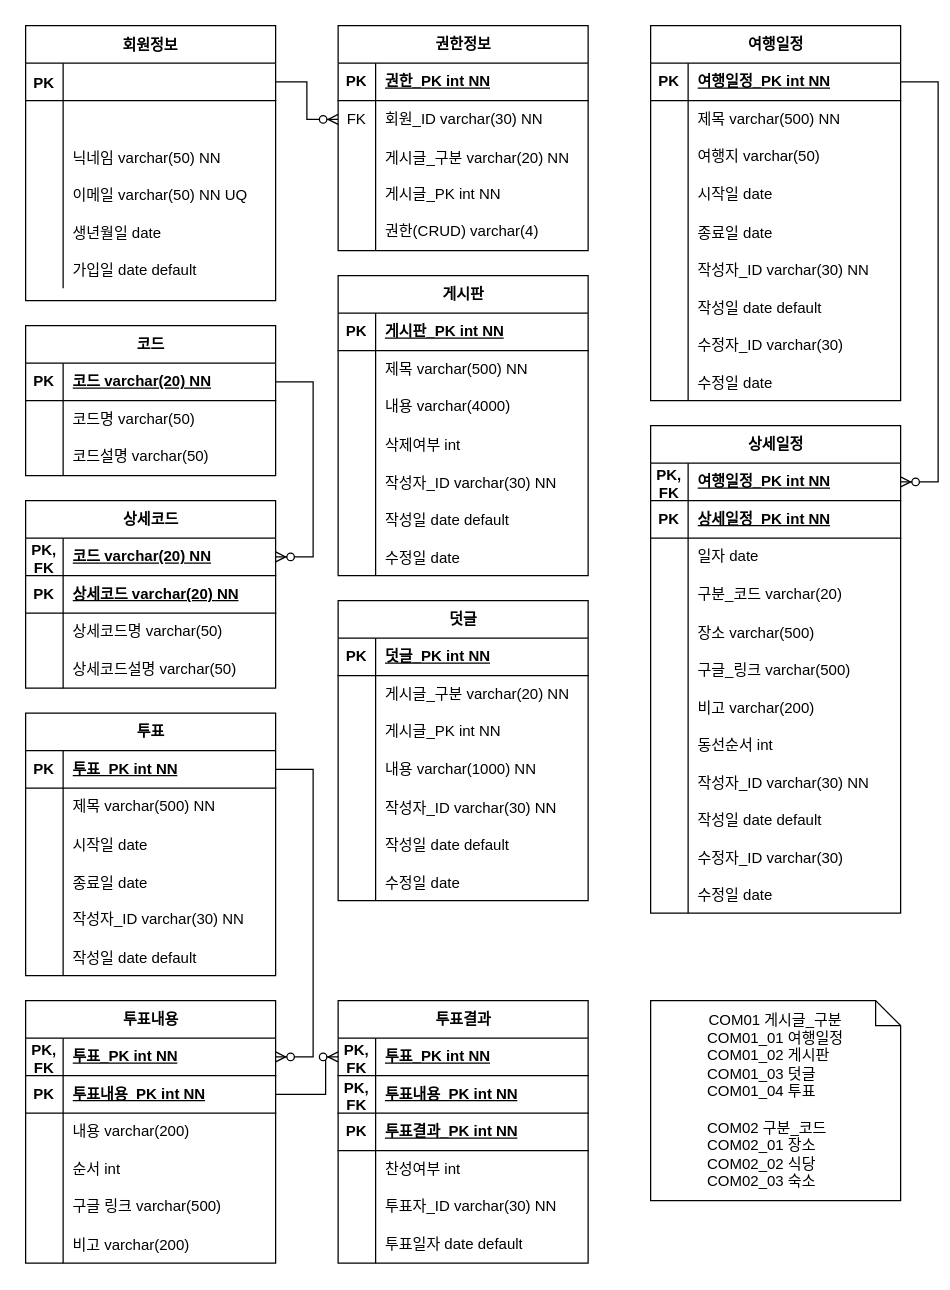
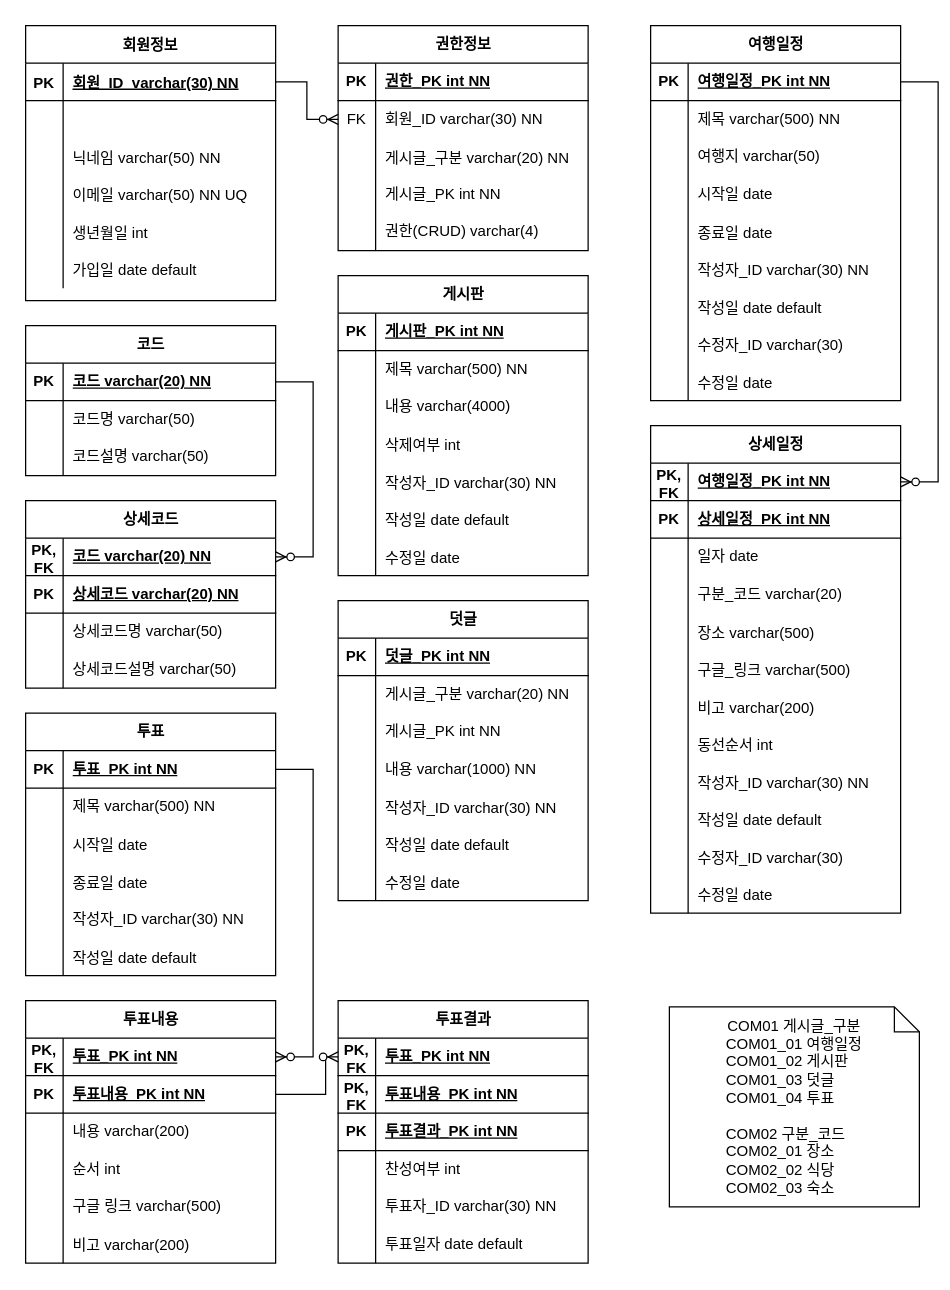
+ <mxCell id="5" value="회원_ID_varchar(30) NN" style="shape=partialRectangle;overflow=hidden;connectable=0;fillColor=none;top=0;left=0;bottom=0;right=0;align=left;spacingLeft=6;fontStyle=5;" parent="3" vertex="1"><mxGeometry x="30" width="170" height="30" as="geometry"><mxRectangle width="170" height="30" as="alternateBounds" /></mxGeometry></mxCell>
- <mxCell id="16" value="생년월일 date" style="shape=partialRectangle;connectable=0;fillColor=none;top=0;left=0;bottom=0;right=0;align=left;spacingLeft=6;overflow=hidden;" parent="14" vertex="1"><mxGeometry x="30" width="170" height="30" as="geometry"><mxRectangle width="170" height="30" as="alternateBounds" /></mxGeometry></mxCell>
+ <mxCell id="16" value="생년월일 int" style="shape=partialRectangle;connectable=0;fillColor=none;top=0;left=0;bottom=0;right=0;align=left;spacingLeft=6;overflow=hidden;" parent="14" vertex="1"><mxGeometry x="30" width="170" height="30" as="geometry"><mxRectangle width="170" height="30" as="alternateBounds" /></mxGeometry></mxCell>
- <mxCell id="127" value="&lt;span style=&quot;background-color: initial; text-align: left;&quot;&gt;COM01 게시글_구분&lt;/span&gt;&lt;br&gt;&lt;div style=&quot;text-align: left;&quot;&gt;&lt;span style=&quot;background-color: initial;&quot;&gt;COM01_01 여행일정&lt;/span&gt;&lt;/div&gt;&lt;div style=&quot;text-align: left;&quot;&gt;&lt;span style=&quot;background-color: initial;&quot;&gt;COM01_02 게시판&lt;/span&gt;&lt;/div&gt;&lt;div style=&quot;text-align: left;&quot;&gt;&lt;span style=&quot;background-color: initial;&quot;&gt;COM01_03 덧글&lt;/span&gt;&lt;/div&gt;&lt;div style=&quot;text-align: left;&quot;&gt;&lt;span style=&quot;background-color: initial;&quot;&gt;COM01_04 투표&lt;/span&gt;&lt;/div&gt;&lt;div style=&quot;text-align: left;&quot;&gt;&lt;span style=&quot;background-color: initial;&quot;&gt;&lt;br&gt;&lt;/span&gt;&lt;/div&gt;&lt;div style=&quot;text-align: left;&quot;&gt;COM02 구분_코드&lt;/div&gt;&lt;div style=&quot;text-align: left;&quot;&gt;COM02_01 장소&lt;/div&gt;&lt;div style=&quot;text-align: left;&quot;&gt;COM02_02 식당&lt;/div&gt;&lt;div style=&quot;text-align: left;&quot;&gt;COM02_03 숙소&lt;/div&gt;" style="shape=note;size=20;whiteSpace=wrap;html=1;" parent="1" vertex="1"><mxGeometry x="520" y="800" width="200" height="160" as="geometry" /></mxCell>
+ <mxCell id="127" value="&lt;span style=&quot;background-color: initial; text-align: left;&quot;&gt;COM01 게시글_구분&lt;/span&gt;&lt;br&gt;&lt;div style=&quot;text-align: left;&quot;&gt;&lt;span style=&quot;background-color: initial;&quot;&gt;COM01_01 여행일정&lt;/span&gt;&lt;/div&gt;&lt;div style=&quot;text-align: left;&quot;&gt;&lt;span style=&quot;background-color: initial;&quot;&gt;COM01_02 게시판&lt;/span&gt;&lt;/div&gt;&lt;div style=&quot;text-align: left;&quot;&gt;&lt;span style=&quot;background-color: initial;&quot;&gt;COM01_03 덧글&lt;/span&gt;&lt;/div&gt;&lt;div style=&quot;text-align: left;&quot;&gt;&lt;span style=&quot;background-color: initial;&quot;&gt;COM01_04 투표&lt;/span&gt;&lt;/div&gt;&lt;div style=&quot;text-align: left;&quot;&gt;&lt;span style=&quot;background-color: initial;&quot;&gt;&lt;br&gt;&lt;/span&gt;&lt;/div&gt;&lt;div style=&quot;text-align: left;&quot;&gt;COM02 구분_코드&lt;/div&gt;&lt;div style=&quot;text-align: left;&quot;&gt;COM02_01 장소&lt;/div&gt;&lt;div style=&quot;text-align: left;&quot;&gt;COM02_02 식당&lt;/div&gt;&lt;div style=&quot;text-align: left;&quot;&gt;COM02_03 숙소&lt;/div&gt;" style="shape=note;size=20;whiteSpace=wrap;html=1;" parent="1" vertex="1"><mxGeometry x="535" y="805" width="200" height="160" as="geometry" /></mxCell>
